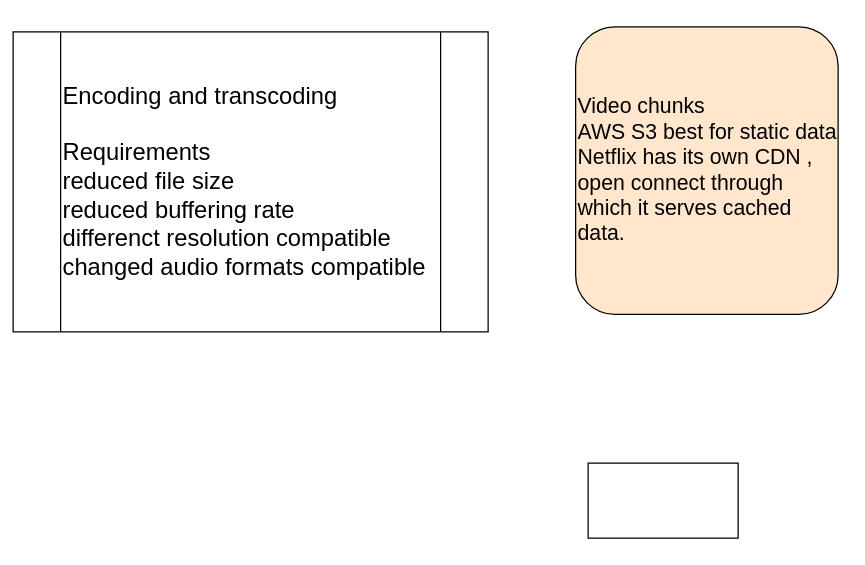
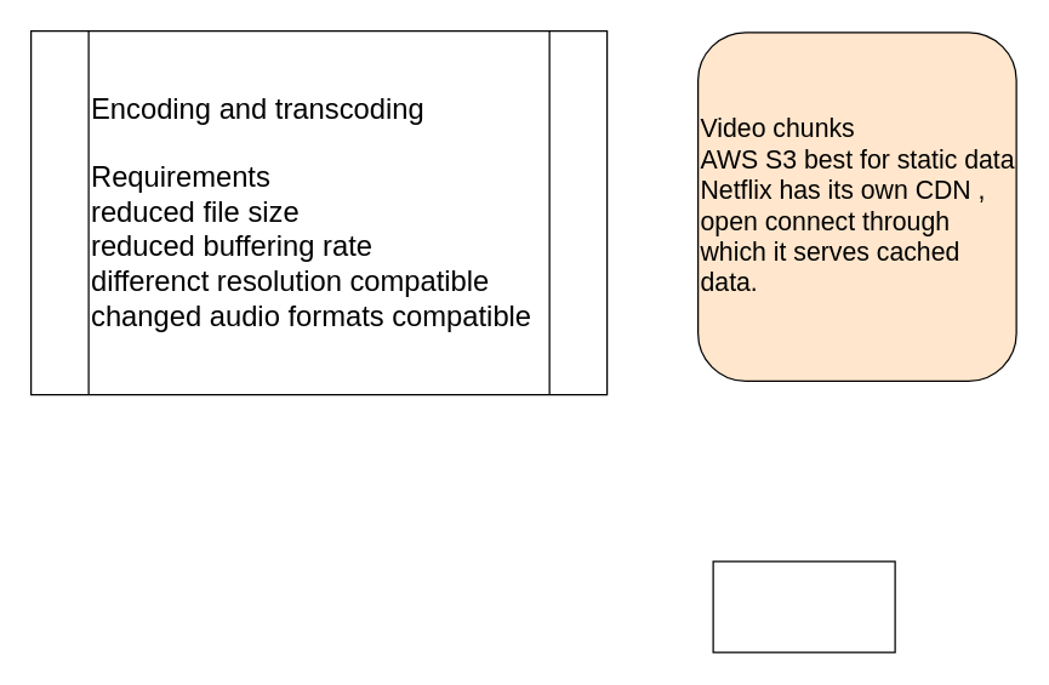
- <mxCell id="2" value="&lt;font style=&quot;font-size: 19px;&quot;&gt;Encoding and transcoding&lt;br&gt;&lt;br&gt;Requirements&lt;br&gt;reduced file size&lt;br&gt;reduced buffering rate&lt;br&gt;differenct resolution compatible&lt;br&gt;changed audio formats compatible&lt;br&gt;&lt;/font&gt;" style="shape=process;whiteSpace=wrap;html=1;backgroundOutline=1;align=left;" vertex="1" parent="1"><mxGeometry x="10" y="25" width="380" height="240" as="geometry" /></mxCell>
+ <mxCell id="2" value="&lt;font style=&quot;font-size: 19px;&quot;&gt;Encoding and transcoding&lt;br&gt;&lt;br&gt;Requirements&lt;br&gt;reduced file size&lt;br&gt;reduced buffering rate&lt;br&gt;differenct resolution compatible&lt;br&gt;changed audio formats compatible&lt;br&gt;&lt;/font&gt;" style="shape=process;whiteSpace=wrap;html=1;backgroundOutline=1;align=left;" vertex="1" parent="1"><mxGeometry x="20" y="20" width="380" height="240" as="geometry" /></mxCell>
